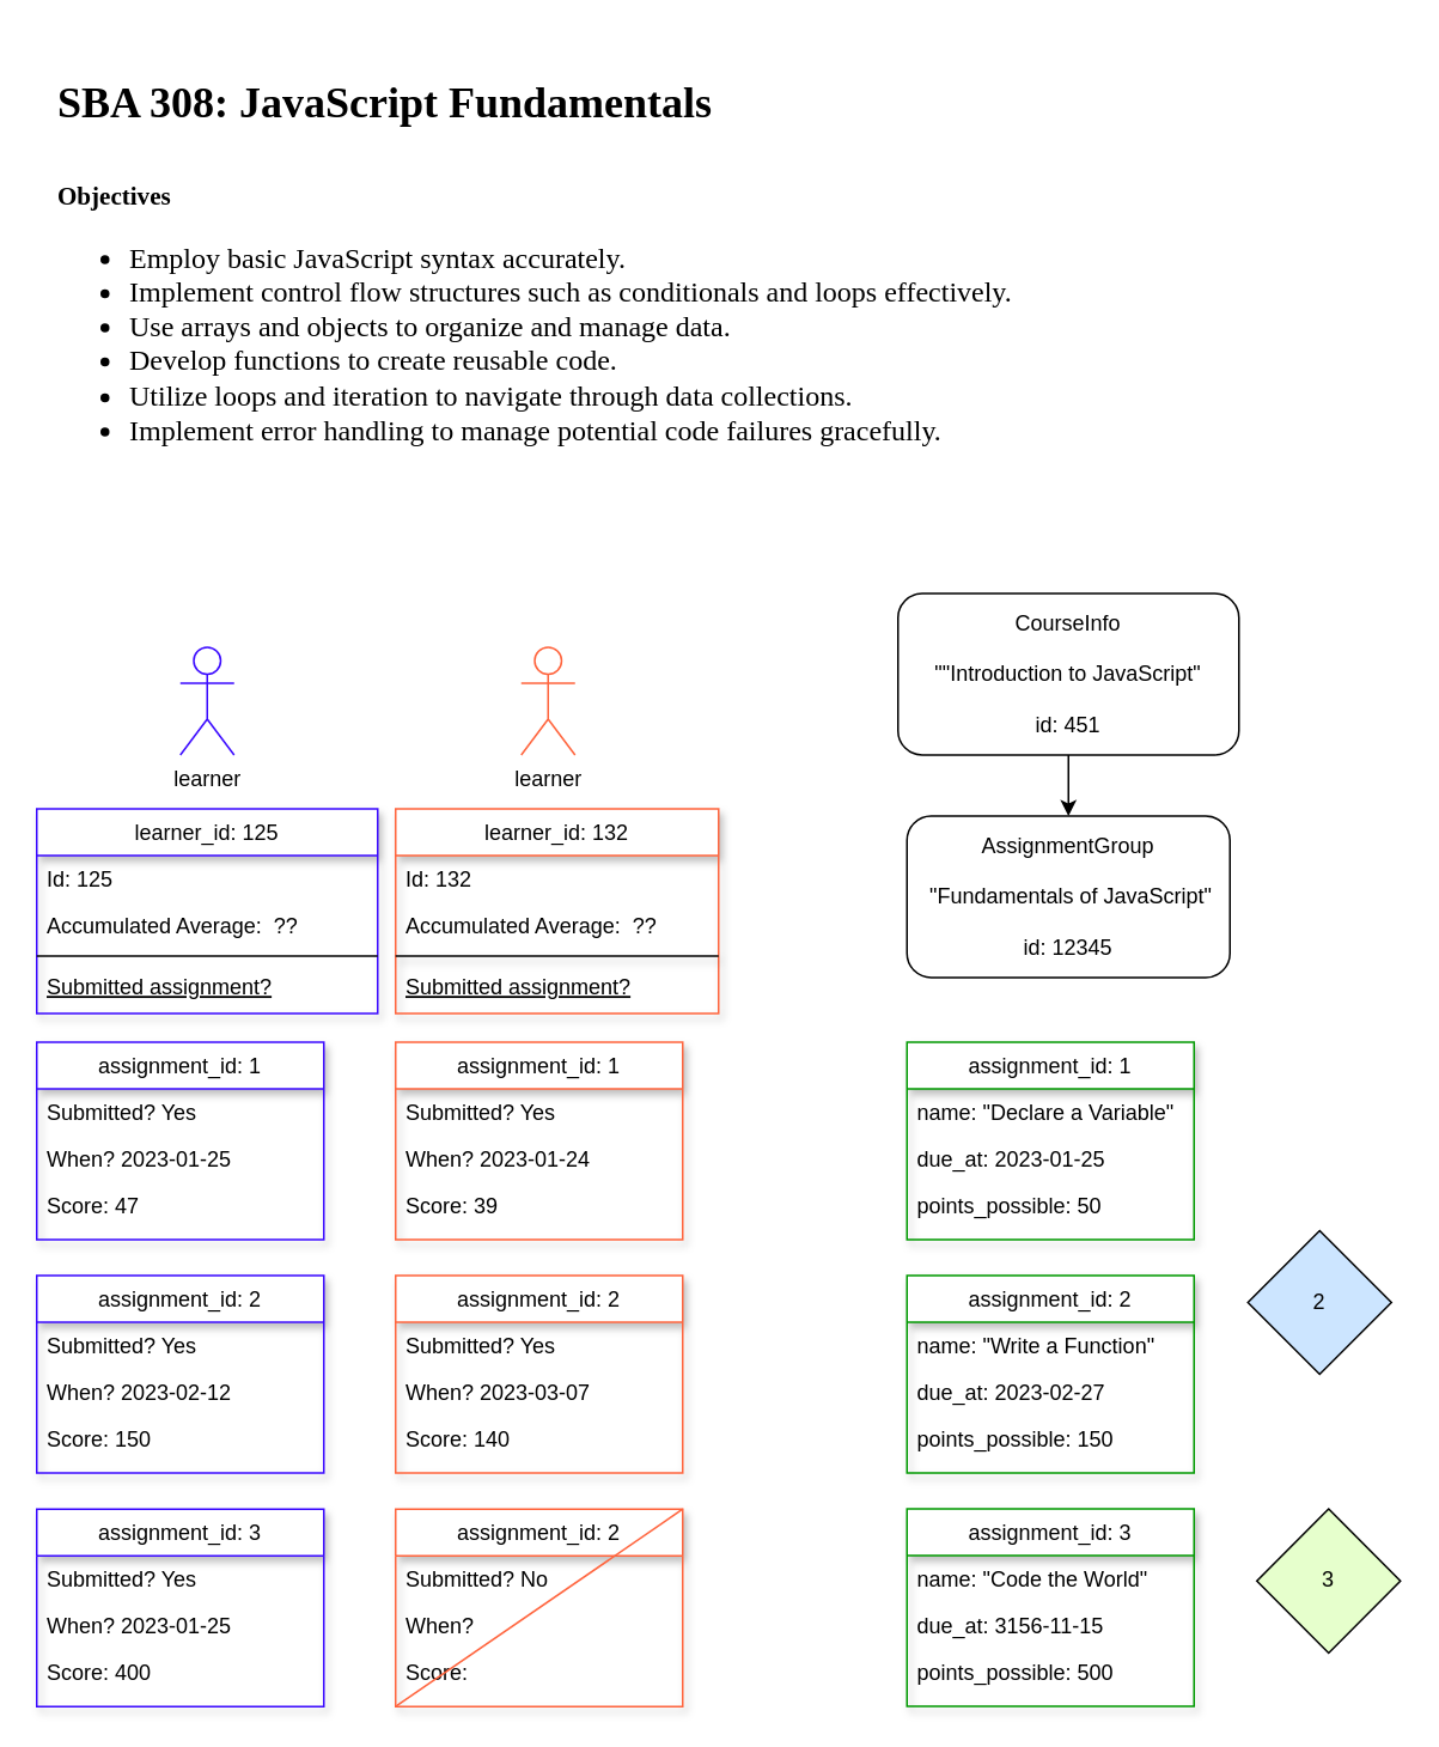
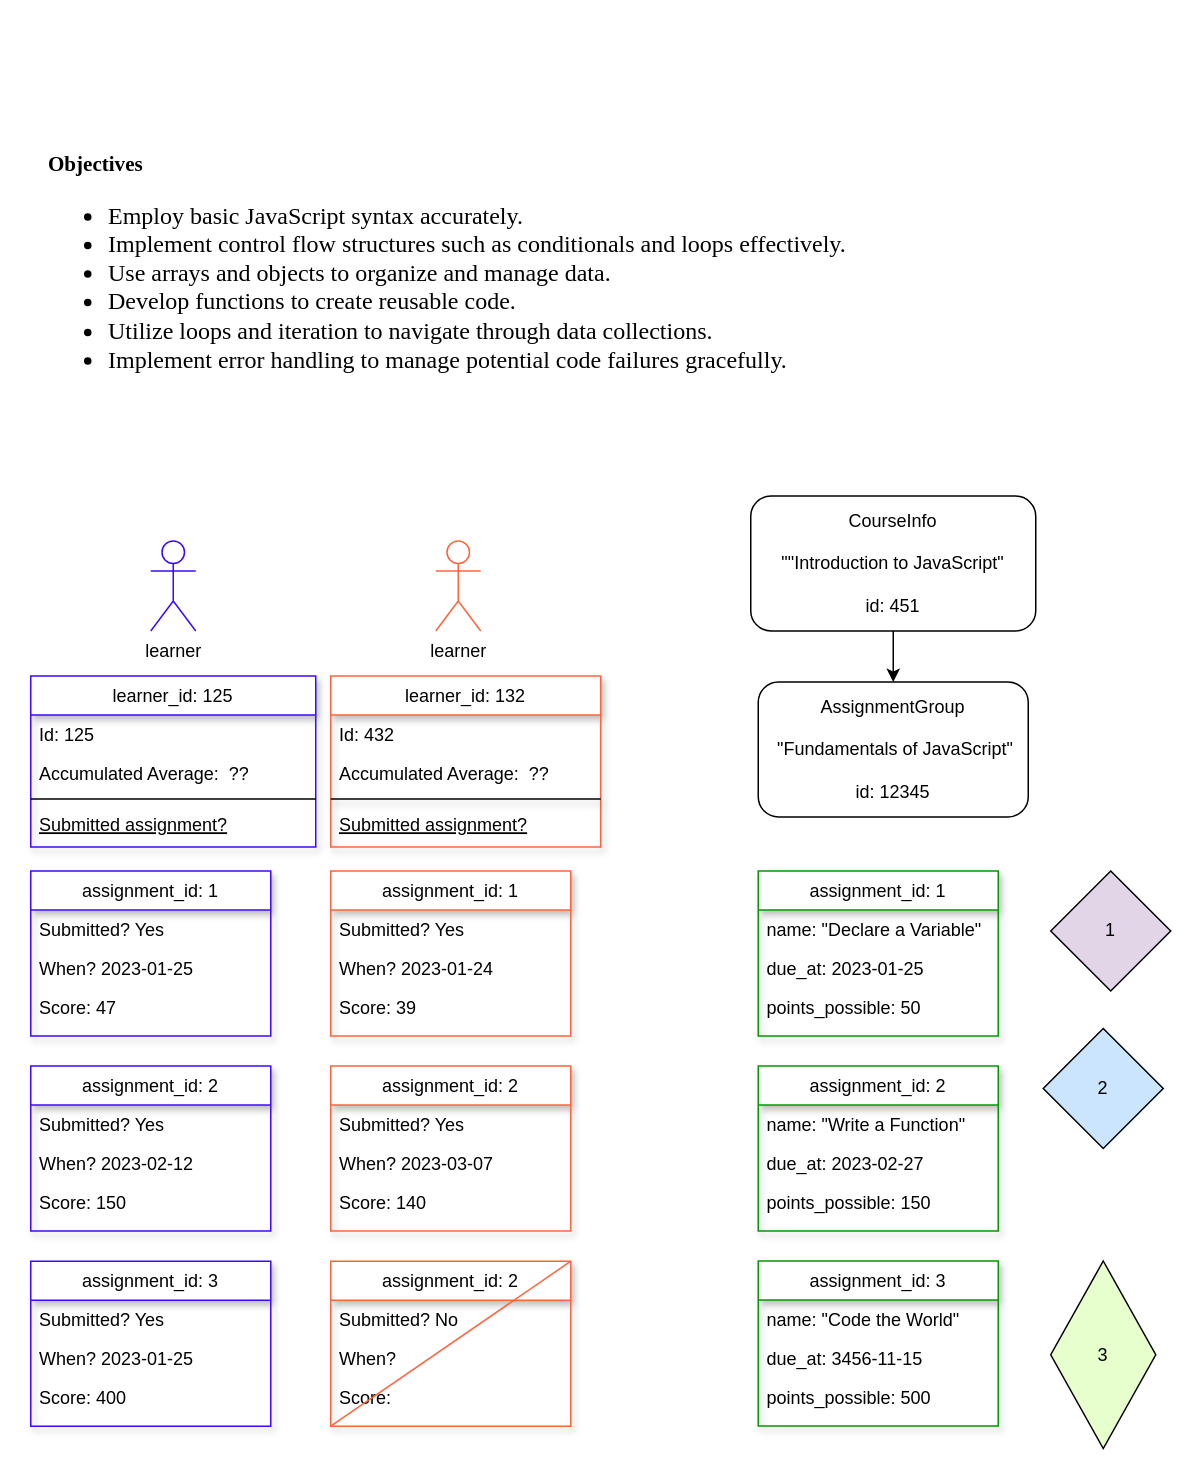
- <mxCell id="11" value="&lt;h1 style=&quot;color: rgb(0, 0, 0); font-family: Times; font-style: normal; font-variant-ligatures: normal; font-variant-caps: normal; letter-spacing: normal; orphans: 2; text-align: start; text-indent: 0px; text-transform: none; widows: 2; word-spacing: 0px; -webkit-text-stroke-width: 0px; white-space: normal; text-decoration-thickness: initial; text-decoration-style: initial; text-decoration-color: initial;&quot;&gt;SBA 308: JavaScript Fundamentals&lt;/h1&gt;" style="text;whiteSpace=wrap;html=1;" vertex="1" parent="1"><mxGeometry x="30" y="20" width="370" height="60" as="geometry" /></mxCell>
- <mxCell id="15" value="Id: 132" style="text;align=left;verticalAlign=top;spacingLeft=4;spacingRight=4;overflow=hidden;rotatable=0;points=[[0,0.5],[1,0.5]];portConstraint=eastwest;shadow=1;" vertex="1" parent="14"><mxGeometry y="26" width="180" height="26" as="geometry" /></mxCell>
+ <mxCell id="15" value="Id: 432" style="text;align=left;verticalAlign=top;spacingLeft=4;spacingRight=4;overflow=hidden;rotatable=0;points=[[0,0.5],[1,0.5]];portConstraint=eastwest;shadow=1;" vertex="1" parent="14"><mxGeometry y="26" width="180" height="26" as="geometry" /></mxCell>
+ <mxCell id="19" value="1" style="rhombus;whiteSpace=wrap;html=1;fillColor=#E1D5E7;" vertex="1" parent="1"><mxGeometry x="700" y="580" width="80" height="80" as="geometry" /></mxCell>
- <mxCell id="24" value="3" style="rhombus;whiteSpace=wrap;html=1;fillColor=#E6FFCC;" vertex="1" parent="1"><mxGeometry x="700" y="840" width="80" height="80.3" as="geometry" /></mxCell>
+ <mxCell id="24" value="3" style="rhombus;whiteSpace=wrap;html=1;fillColor=#E6FFCC;" vertex="1" parent="1"><mxGeometry x="700" y="840" width="70" height="125" as="geometry" /></mxCell>
- <mxCell id="56" value="due_at: 3156-11-15" style="text;align=left;verticalAlign=top;spacingLeft=4;spacingRight=4;overflow=hidden;rotatable=0;points=[[0,0.5],[1,0.5]];portConstraint=eastwest;rounded=0;shadow=0;html=0;" vertex="1" parent="54"><mxGeometry y="52" width="160" height="26" as="geometry" /></mxCell>
+ <mxCell id="56" value="due_at: 3456-11-15" style="text;align=left;verticalAlign=top;spacingLeft=4;spacingRight=4;overflow=hidden;rotatable=0;points=[[0,0.5],[1,0.5]];portConstraint=eastwest;rounded=0;shadow=0;html=0;" vertex="1" parent="54"><mxGeometry y="52" width="160" height="26" as="geometry" /></mxCell>
